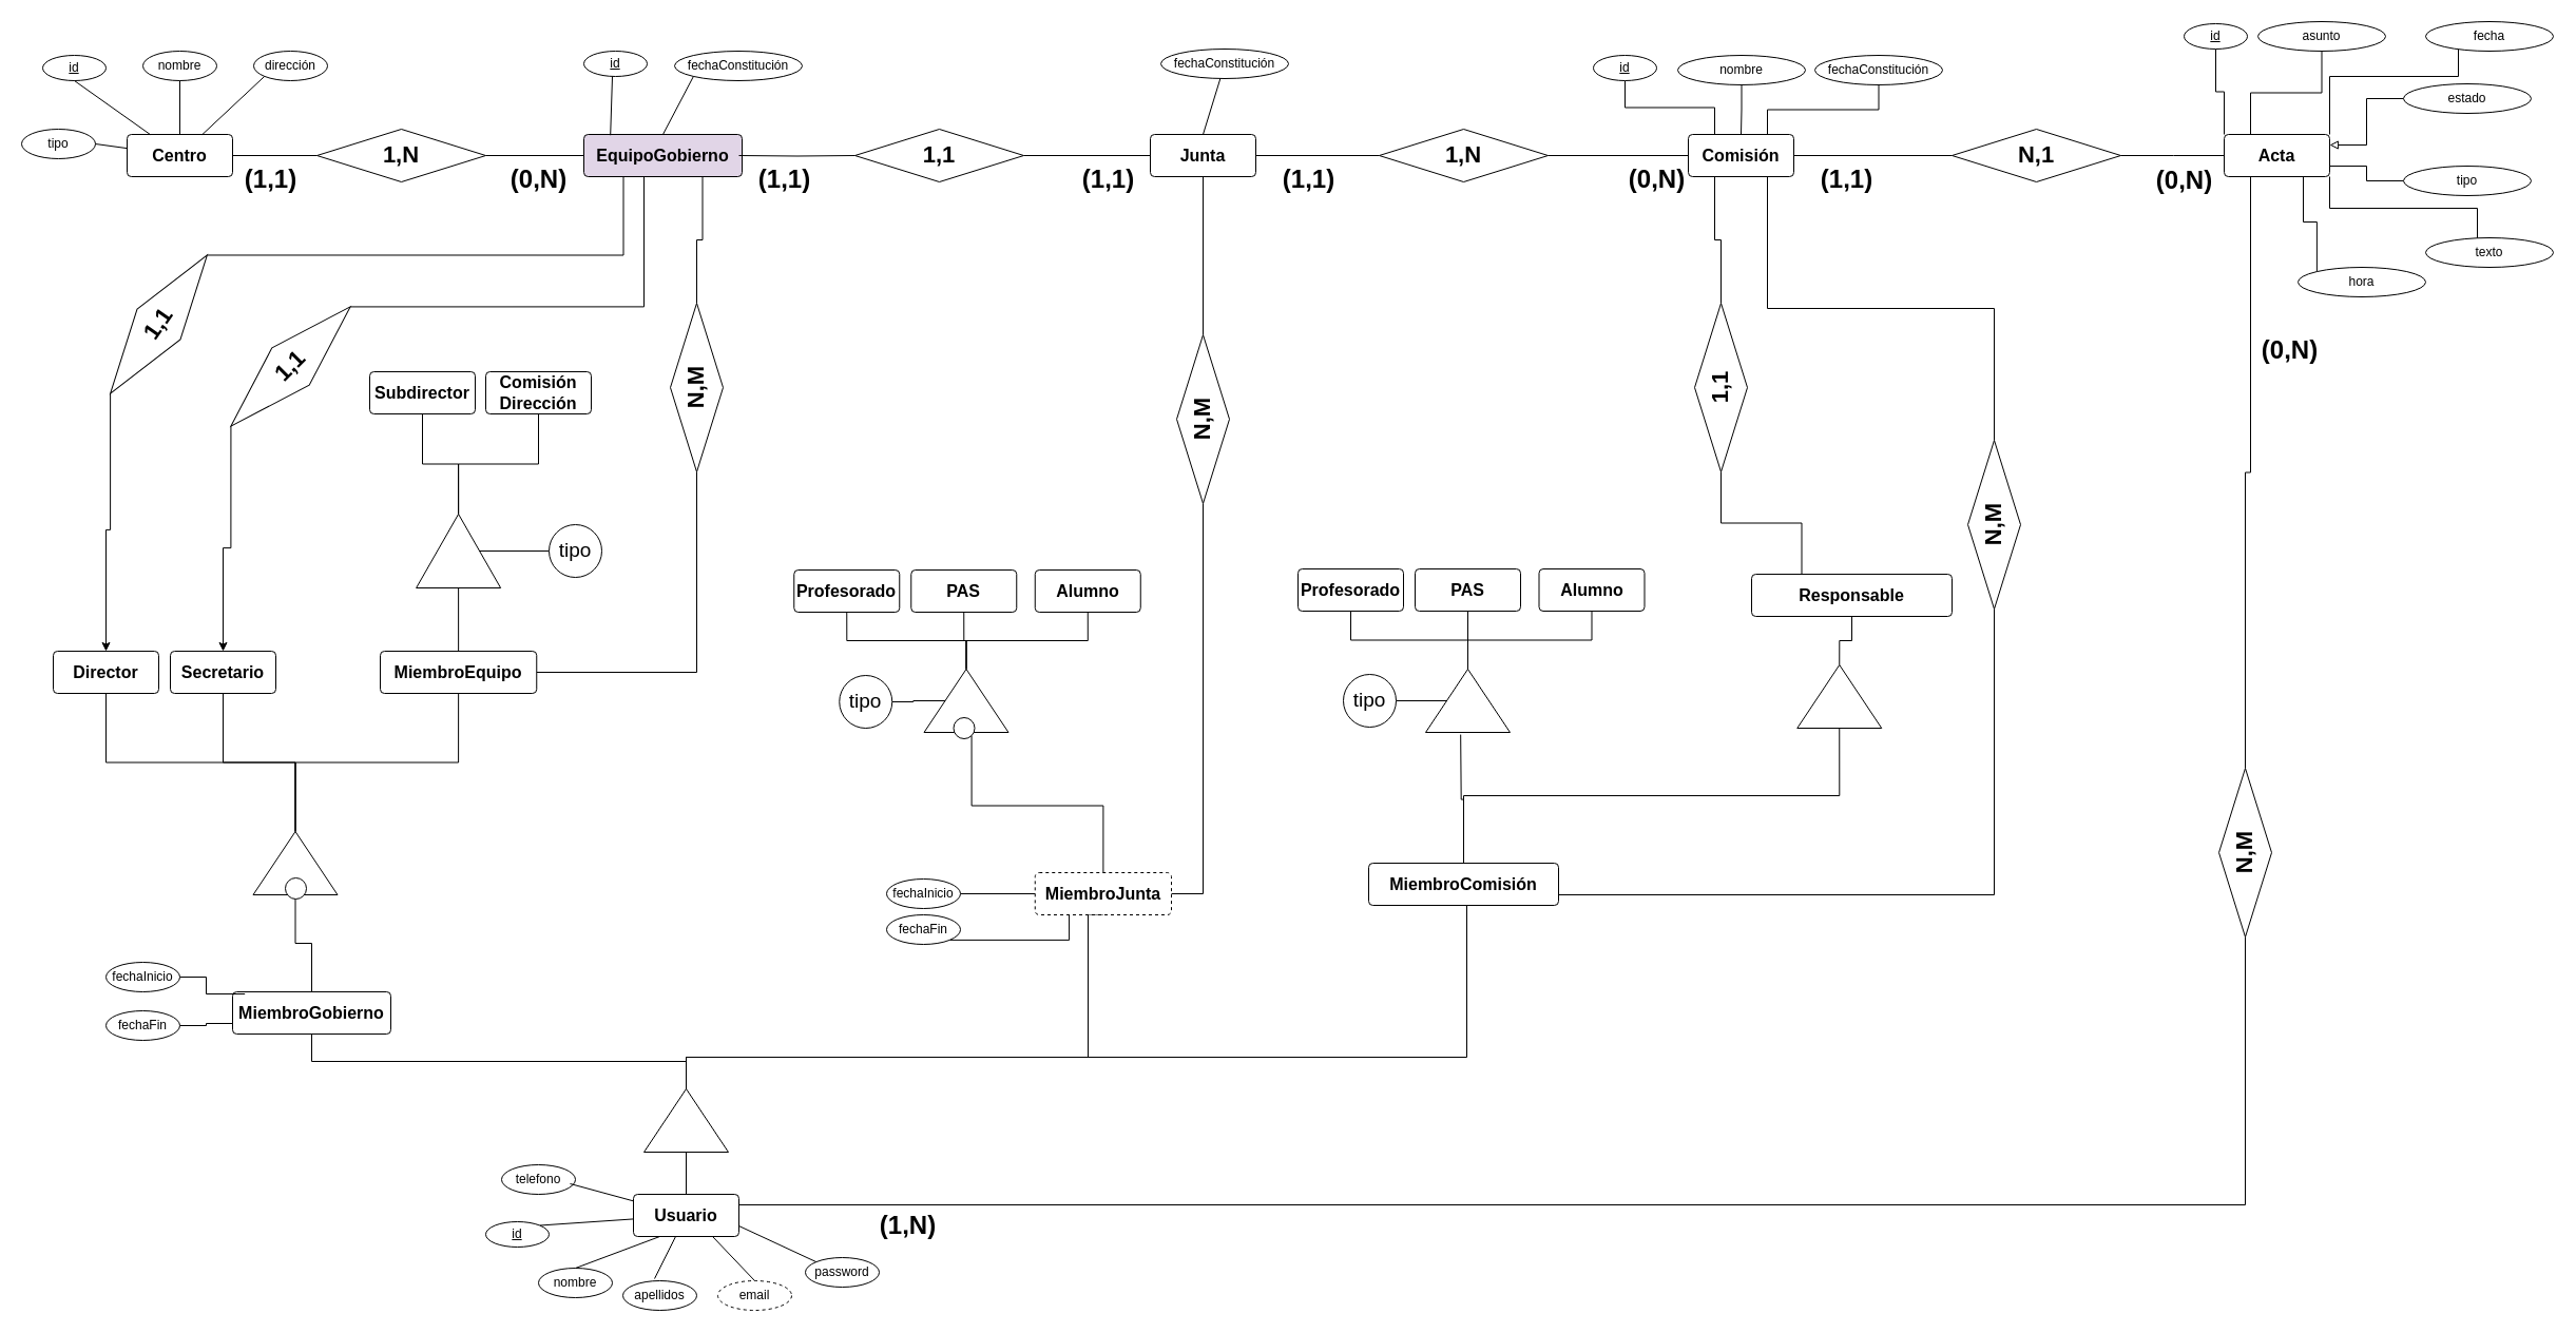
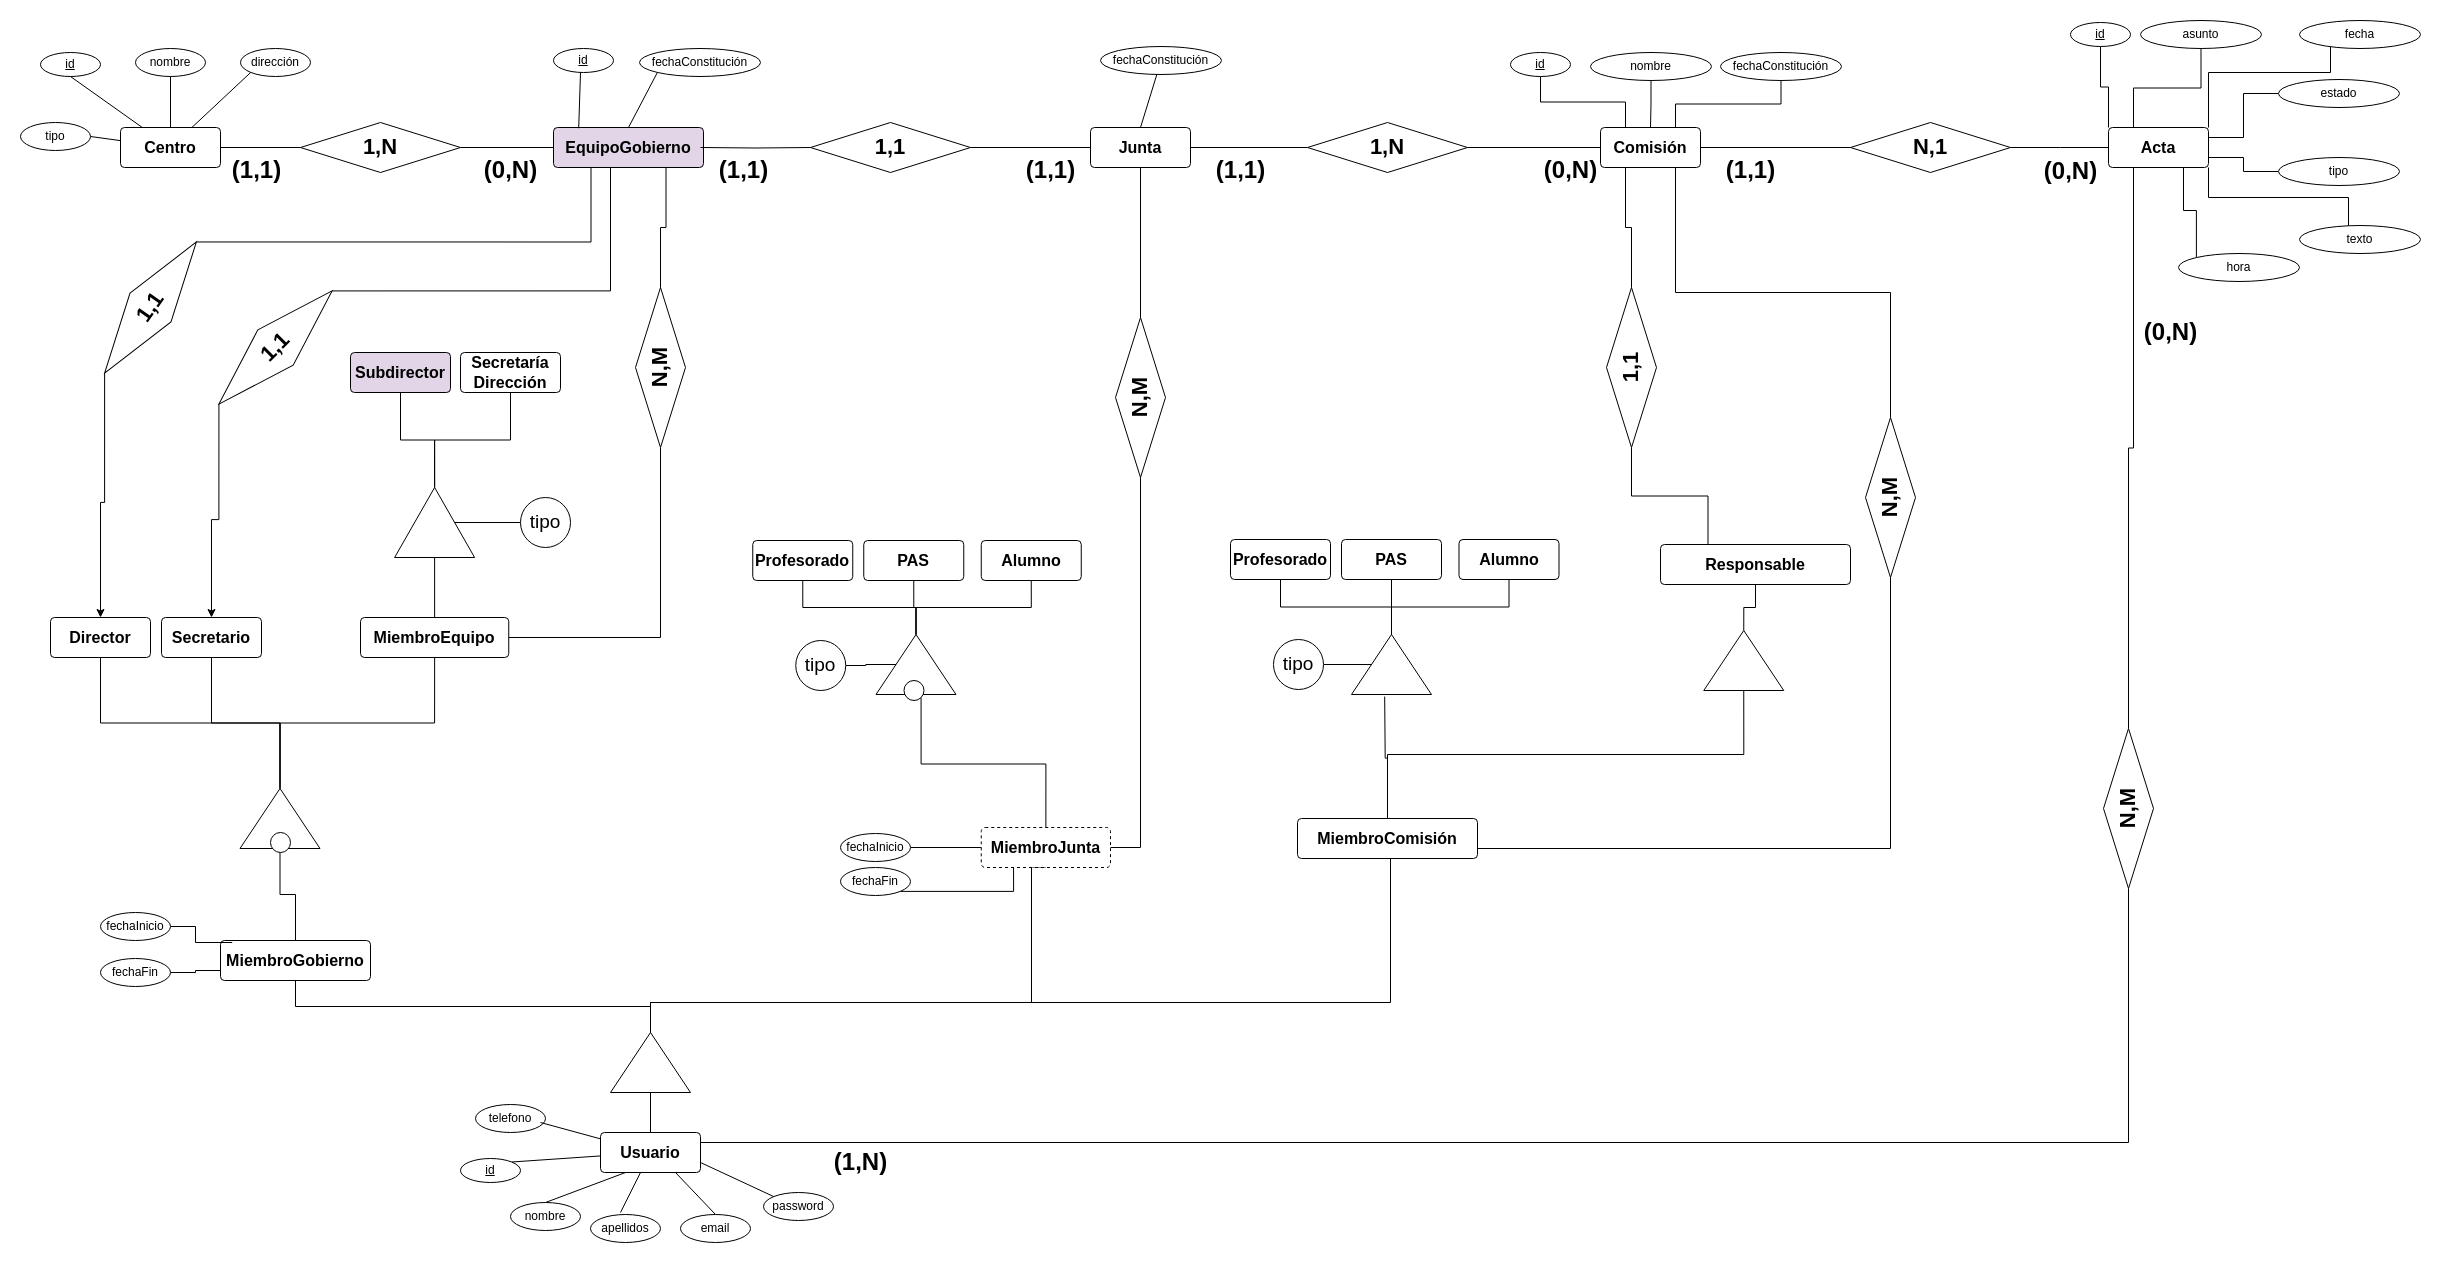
- <mxCell id="89" style="edgeStyle=orthogonalEdgeStyle;rounded=0;orthogonalLoop=1;jettySize=auto;html=1;exitX=0;exitY=0.5;exitDx=0;exitDy=0;entryX=1;entryY=0.25;entryDx=0;entryDy=0;endArrow=block;endFill=0;" edge="1" parent="1" source="90" target="22"><mxGeometry relative="1" as="geometry" /></mxCell>
+ <mxCell id="89" style="edgeStyle=orthogonalEdgeStyle;rounded=0;orthogonalLoop=1;jettySize=auto;html=1;exitX=0;exitY=0.5;exitDx=0;exitDy=0;entryX=1;entryY=0.25;entryDx=0;entryDy=0;endArrow=none;endFill=0;" edge="1" parent="1" source="90" target="22"><mxGeometry relative="1" as="geometry" /></mxCell>
- <mxCell id="53" value="Subdirector" style="rounded=1;arcSize=10;whiteSpace=wrap;html=1;align=center;fontSize=16;fontStyle=1" vertex="1" parent="1"><mxGeometry x="350" y="352" width="100" height="40" as="geometry" /></mxCell>
+ <mxCell id="53" value="Subdirector" style="rounded=1;arcSize=10;whiteSpace=wrap;html=1;align=center;fontSize=16;fontStyle=1;fillColor=#e1d5e7;" vertex="1" parent="1"><mxGeometry x="350" y="352" width="100" height="40" as="geometry" /></mxCell>
- <mxCell id="55" value="Comisión Dirección" style="rounded=1;arcSize=10;whiteSpace=wrap;html=1;align=center;fontSize=16;fontStyle=1" vertex="1" parent="1"><mxGeometry x="460" y="352" width="100" height="40" as="geometry" /></mxCell>
+ <mxCell id="55" value="Secretaría Dirección" style="rounded=1;arcSize=10;whiteSpace=wrap;html=1;align=center;fontSize=16;fontStyle=1" vertex="1" parent="1"><mxGeometry x="460" y="352" width="100" height="40" as="geometry" /></mxCell>
- <mxCell id="33" value="email" style="ellipse;whiteSpace=wrap;html=1;align=center;dashed=1;" vertex="1" parent="1"><mxGeometry x="680" y="1214" width="70" height="28" as="geometry" /></mxCell>
+ <mxCell id="33" value="email" style="ellipse;whiteSpace=wrap;html=1;align=center;" vertex="1" parent="1"><mxGeometry x="680" y="1214" width="70" height="28" as="geometry" /></mxCell>
